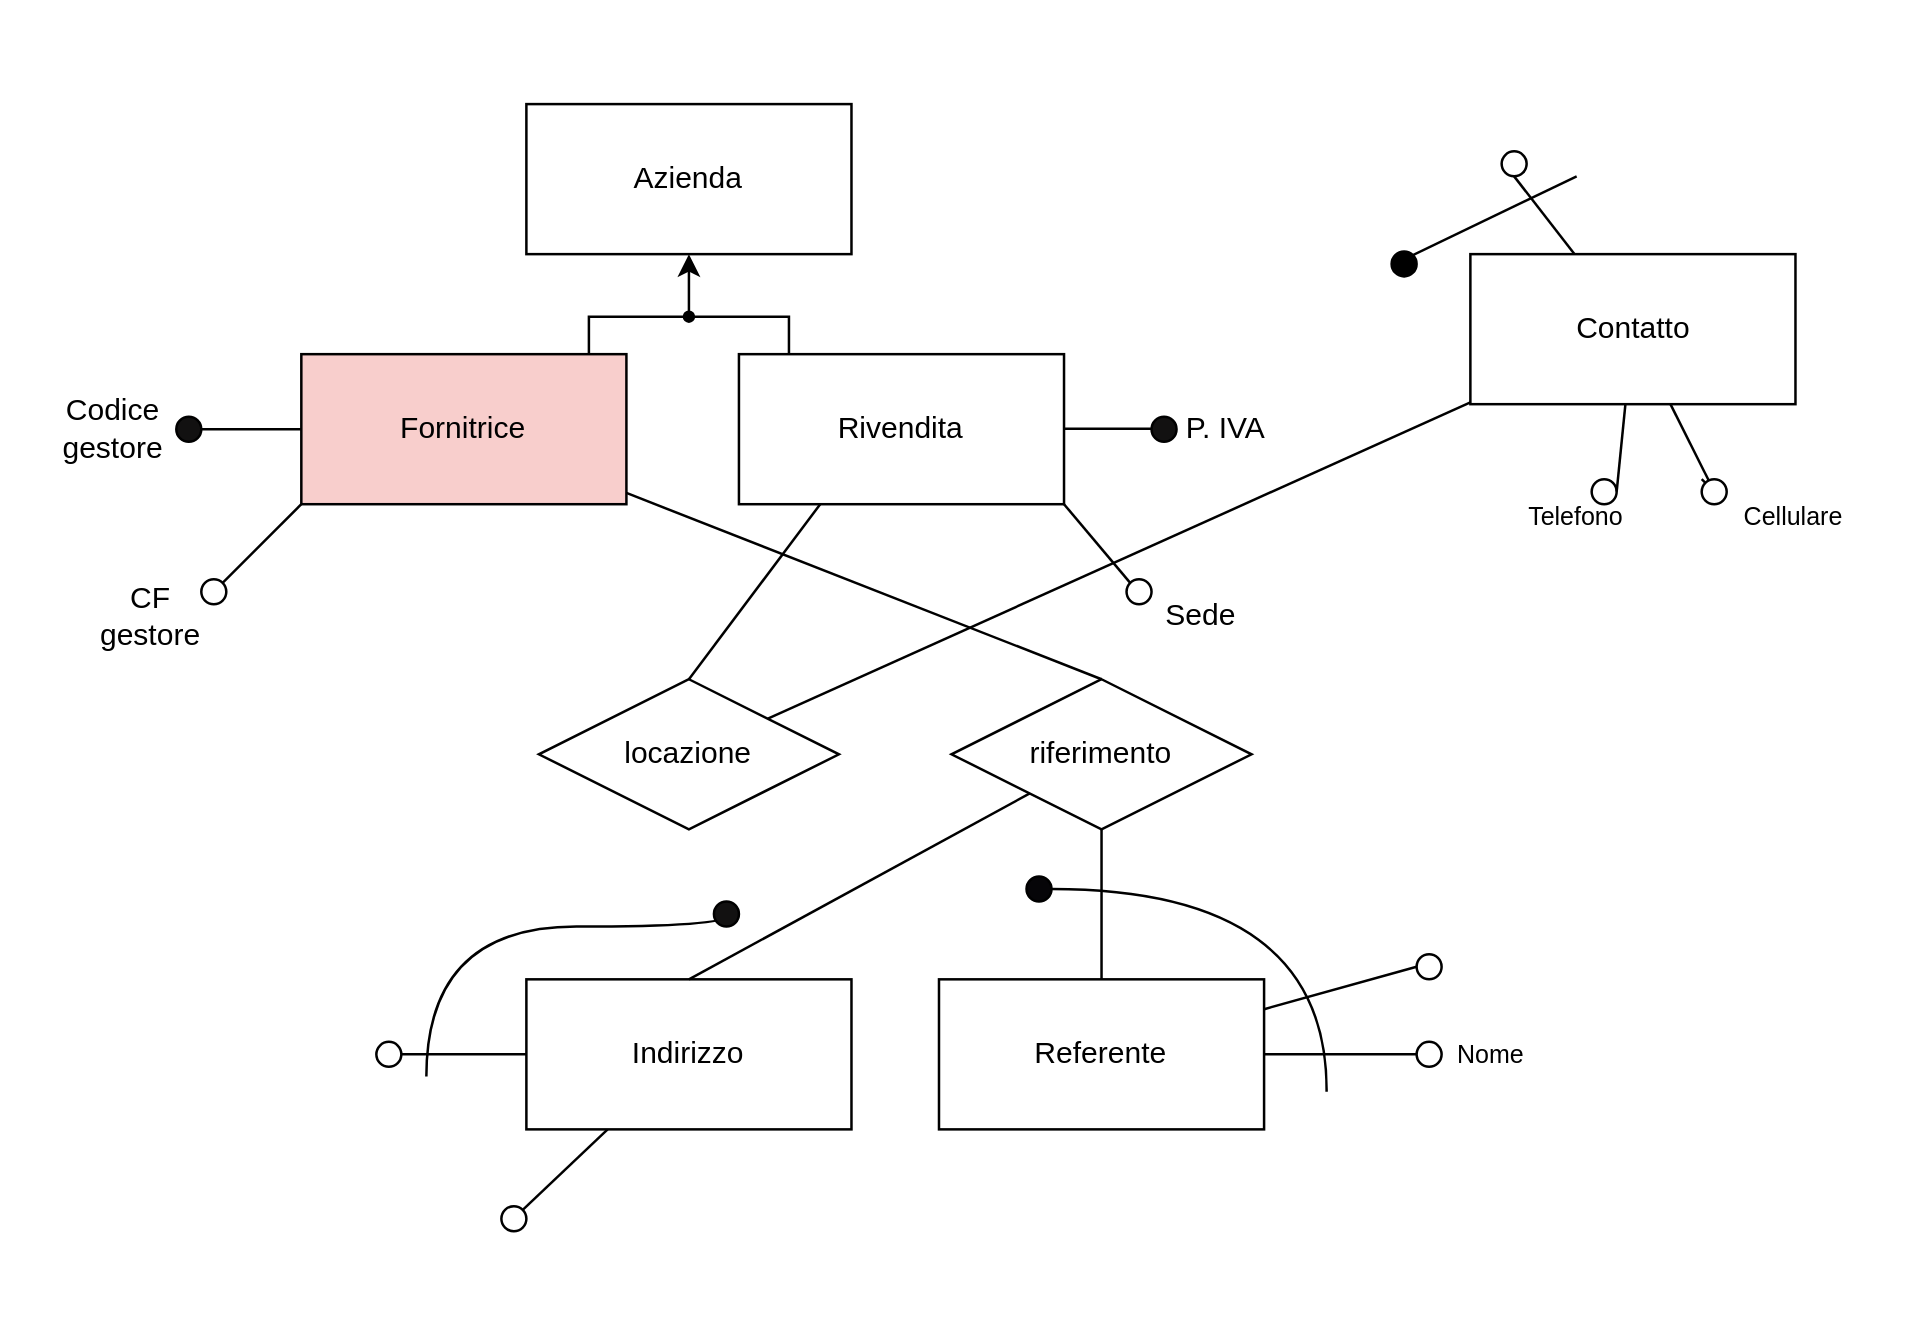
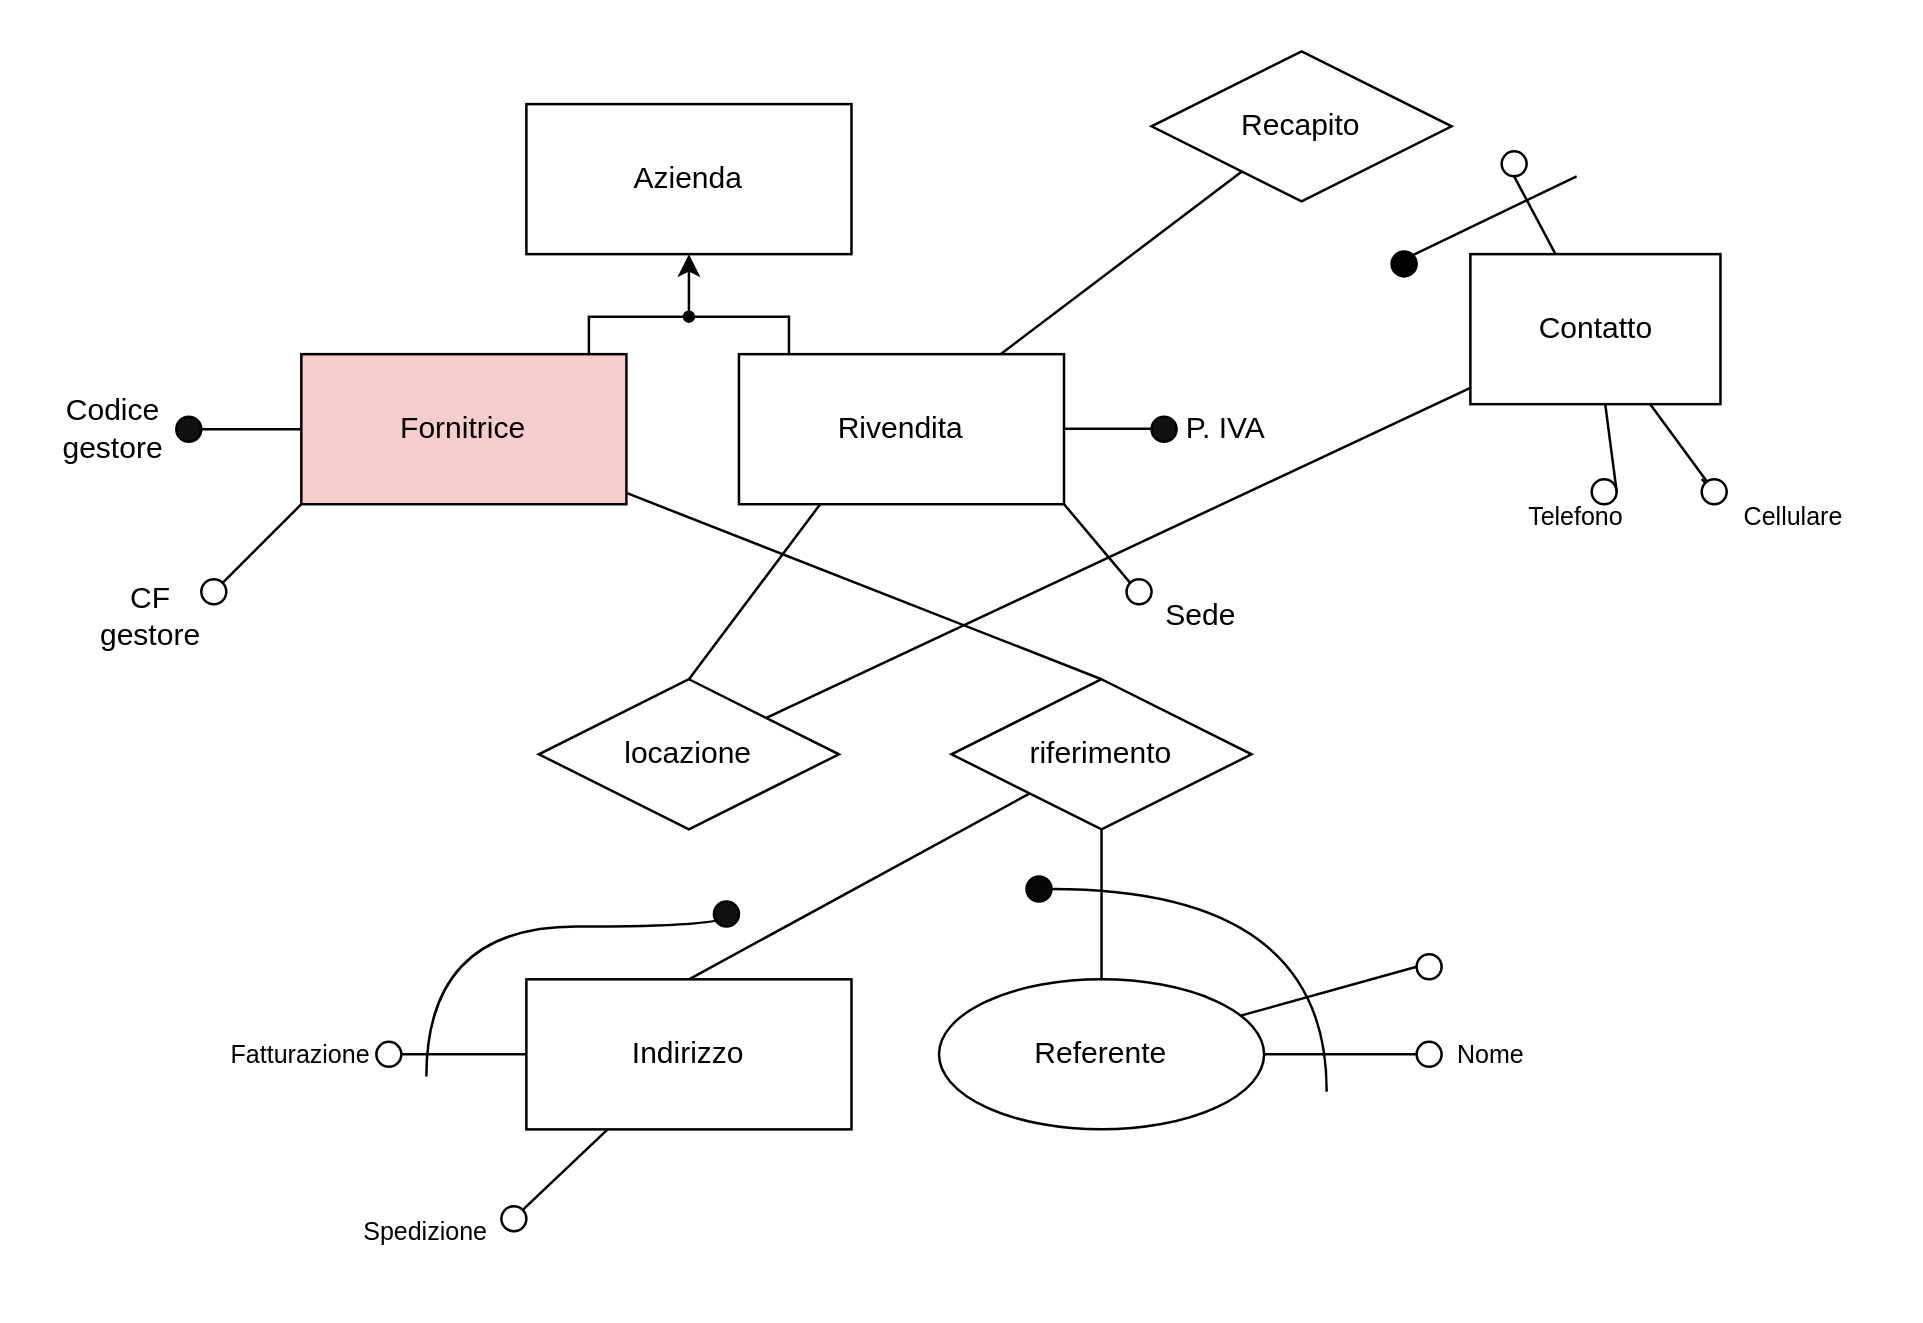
+ <mxCell id="40" value="Recapito" style="shape=rhombus;perimeter=rhombusPerimeter;whiteSpace=wrap;html=1;align=center;" vertex="1" parent="1"><mxGeometry x="460" y="20" width="120" height="60" as="geometry" /></mxCell>
+ <mxCell id="42" value="" style="endArrow=none;html=1;rounded=0;" edge="1" source="8" target="40" parent="1"><mxGeometry width="50" height="50" relative="1" as="geometry"><mxPoint x="775.46" y="105.7" as="sourcePoint" /><mxPoint x="760.002" y="57.1" as="targetPoint" /></mxGeometry></mxCell>
- <mxCell id="41" value="Contatto" style="whiteSpace=wrap;html=1;align=center;" vertex="1" parent="1"><mxGeometry x="587.5" y="101.1" width="130" height="60" as="geometry" /></mxCell>
+ <mxCell id="41" value="Contatto" style="whiteSpace=wrap;html=1;align=center;" vertex="1" parent="1"><mxGeometry x="587.5" y="101.1" width="100" height="60" as="geometry" /></mxCell>
+ <mxCell id="26" value="Fatturazione" style="text;html=1;strokeColor=none;fillColor=none;align=center;verticalAlign=middle;whiteSpace=wrap;rounded=0;fontSize=10;" parent="1" vertex="1"><mxGeometry x="90" y="406.1" width="60" height="30" as="geometry" /></mxCell>
- <mxCell id="33" value="Referente" style="whiteSpace=wrap;html=1;align=center;" vertex="1" parent="1"><mxGeometry x="375" y="391.1" width="130" height="60" as="geometry" /></mxCell>
+ <mxCell id="33" value="Referente" style="ellipse;whiteSpace=wrap;html=1;align=center;" vertex="1" parent="1"><mxGeometry x="375" y="391.1" width="130" height="60" as="geometry" /></mxCell>
+ <mxCell id="25" value="Spedizione" style="text;html=1;strokeColor=none;fillColor=none;align=center;verticalAlign=middle;whiteSpace=wrap;rounded=0;fontSize=10;" parent="1" vertex="1"><mxGeometry x="140" y="476.83" width="60" height="30" as="geometry" /></mxCell>
